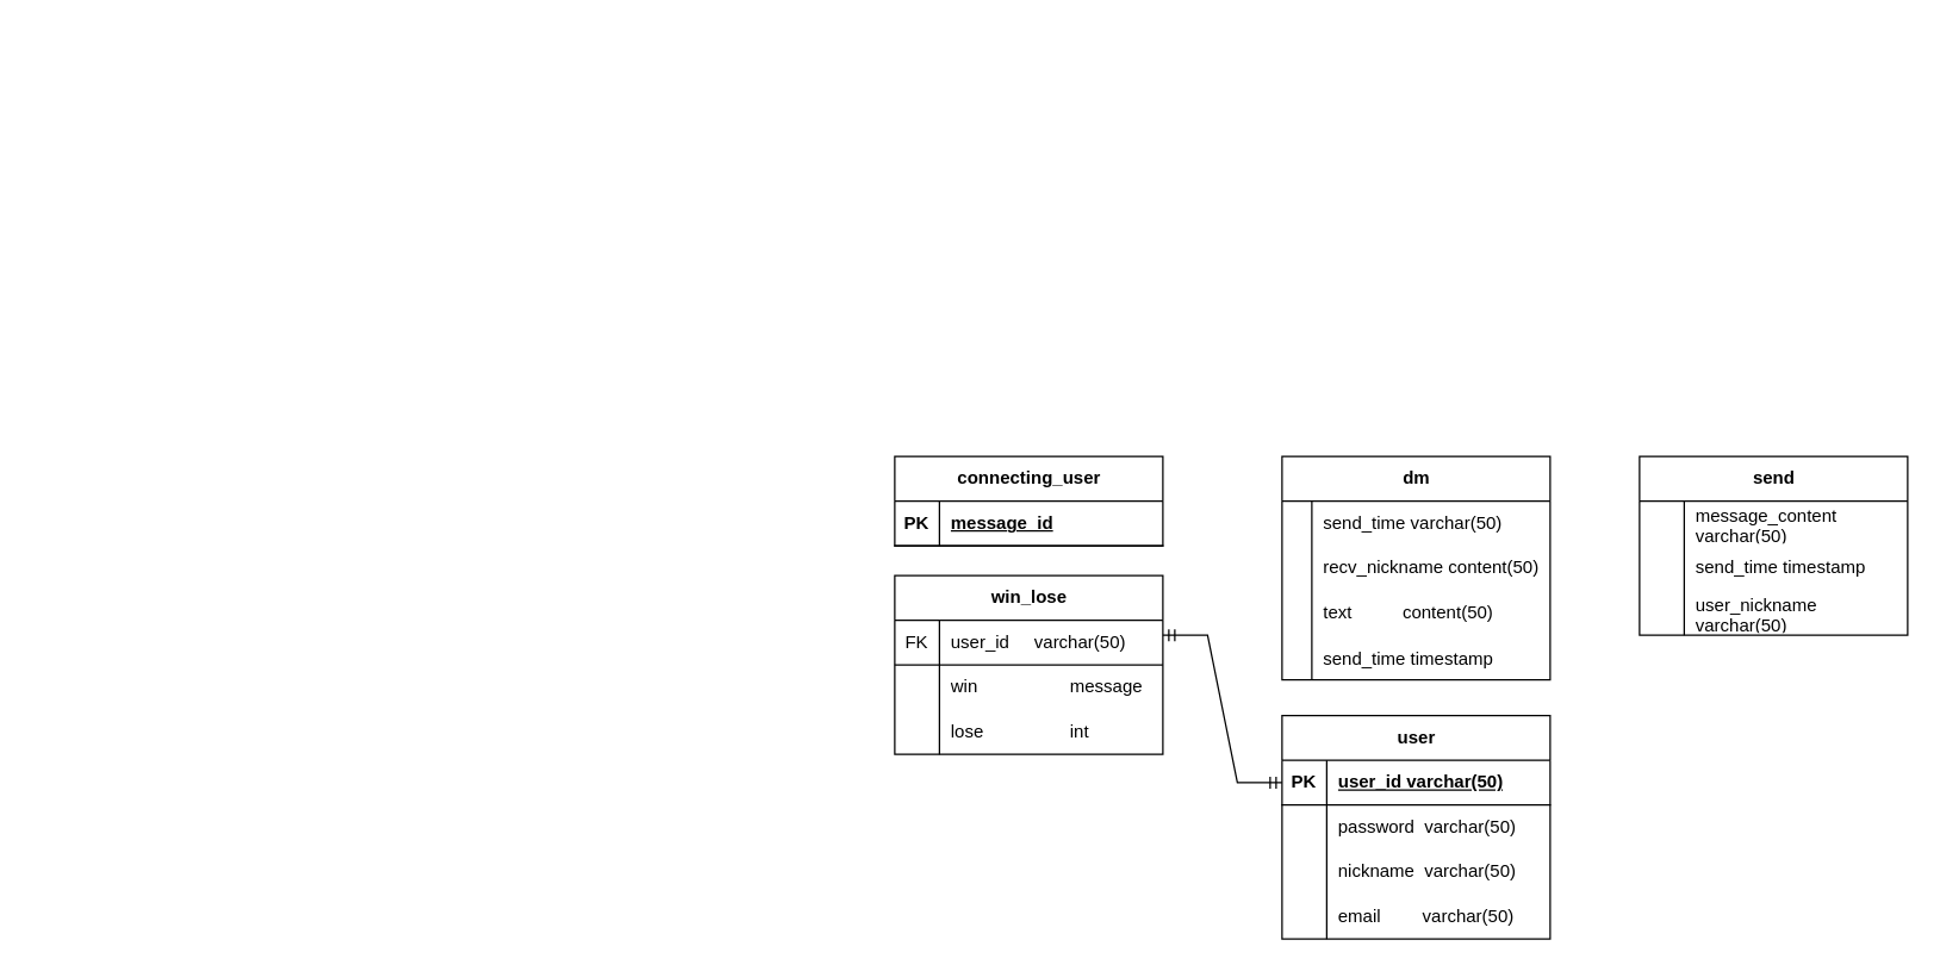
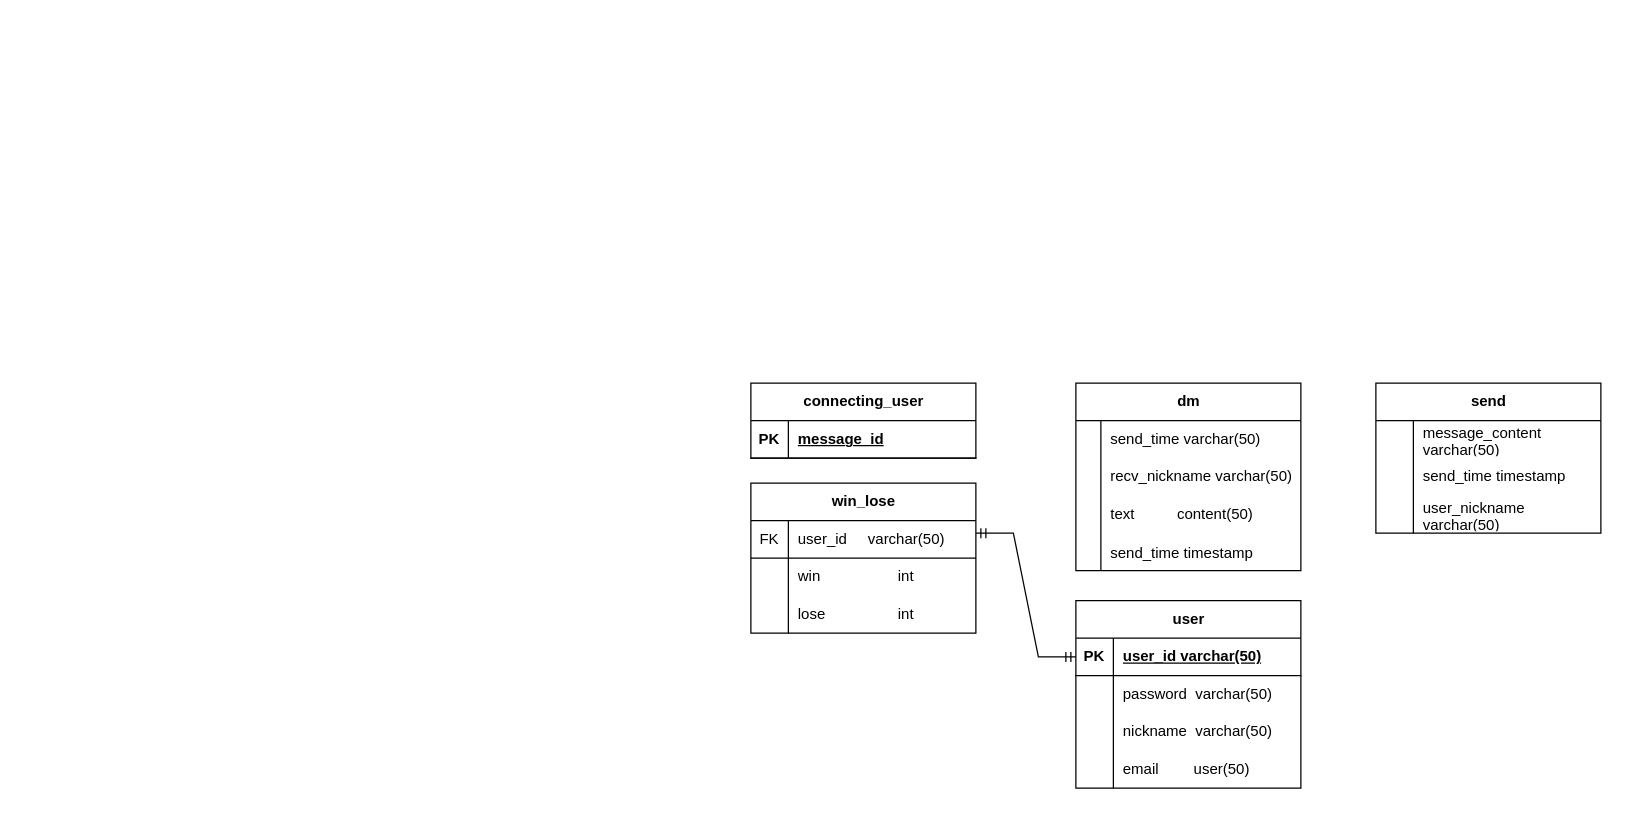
- <mxCell id="21" value="recv_nickname content(50)" style="shape=partialRectangle;connectable=0;fillColor=none;top=0;left=0;bottom=0;right=0;align=left;spacingLeft=6;overflow=hidden;whiteSpace=wrap;html=1;" vertex="1" parent="19"><mxGeometry x="20" width="160" height="30" as="geometry"><mxRectangle width="160" height="30" as="alternateBounds" /></mxGeometry></mxCell>
+ <mxCell id="21" value="recv_nickname varchar(50)" style="shape=partialRectangle;connectable=0;fillColor=none;top=0;left=0;bottom=0;right=0;align=left;spacingLeft=6;overflow=hidden;whiteSpace=wrap;html=1;" vertex="1" parent="19"><mxGeometry x="20" width="160" height="30" as="geometry"><mxRectangle width="160" height="30" as="alternateBounds" /></mxGeometry></mxCell>
- <mxCell id="48" value="win&amp;nbsp; &amp;nbsp; &amp;nbsp; &amp;nbsp; &amp;nbsp; &amp;nbsp;&lt;span style=&quot;white-space: pre;&quot;&gt;&#09;&lt;/span&gt;message" style="shape=partialRectangle;connectable=0;fillColor=none;top=0;left=0;bottom=0;right=0;align=left;spacingLeft=6;overflow=hidden;whiteSpace=wrap;html=1;" vertex="1" parent="46"><mxGeometry x="30" width="150" height="30" as="geometry"><mxRectangle width="150" height="30" as="alternateBounds" /></mxGeometry></mxCell>
+ <mxCell id="48" value="win&amp;nbsp; &amp;nbsp; &amp;nbsp; &amp;nbsp; &amp;nbsp; &amp;nbsp;&lt;span style=&quot;white-space: pre;&quot;&gt;&#09;&lt;/span&gt;int" style="shape=partialRectangle;connectable=0;fillColor=none;top=0;left=0;bottom=0;right=0;align=left;spacingLeft=6;overflow=hidden;whiteSpace=wrap;html=1;" vertex="1" parent="46"><mxGeometry x="30" width="150" height="30" as="geometry"><mxRectangle width="150" height="30" as="alternateBounds" /></mxGeometry></mxCell>
- <mxCell id="14" value="email&amp;nbsp;&lt;span style=&quot;white-space: pre;&quot;&gt;&#09;&lt;/span&gt;&amp;nbsp;varchar(50)" style="shape=partialRectangle;connectable=0;fillColor=none;top=0;left=0;bottom=0;right=0;align=left;spacingLeft=6;overflow=hidden;whiteSpace=wrap;html=1;" parent="12" vertex="1"><mxGeometry x="30" width="150" height="30" as="geometry"><mxRectangle width="150" height="30" as="alternateBounds" /></mxGeometry></mxCell>
+ <mxCell id="14" value="email&amp;nbsp;&lt;span style=&quot;white-space: pre;&quot;&gt;&#09;&lt;/span&gt;&amp;nbsp;user(50)" style="shape=partialRectangle;connectable=0;fillColor=none;top=0;left=0;bottom=0;right=0;align=left;spacingLeft=6;overflow=hidden;whiteSpace=wrap;html=1;" parent="12" vertex="1"><mxGeometry x="30" width="150" height="30" as="geometry"><mxRectangle width="150" height="30" as="alternateBounds" /></mxGeometry></mxCell>
